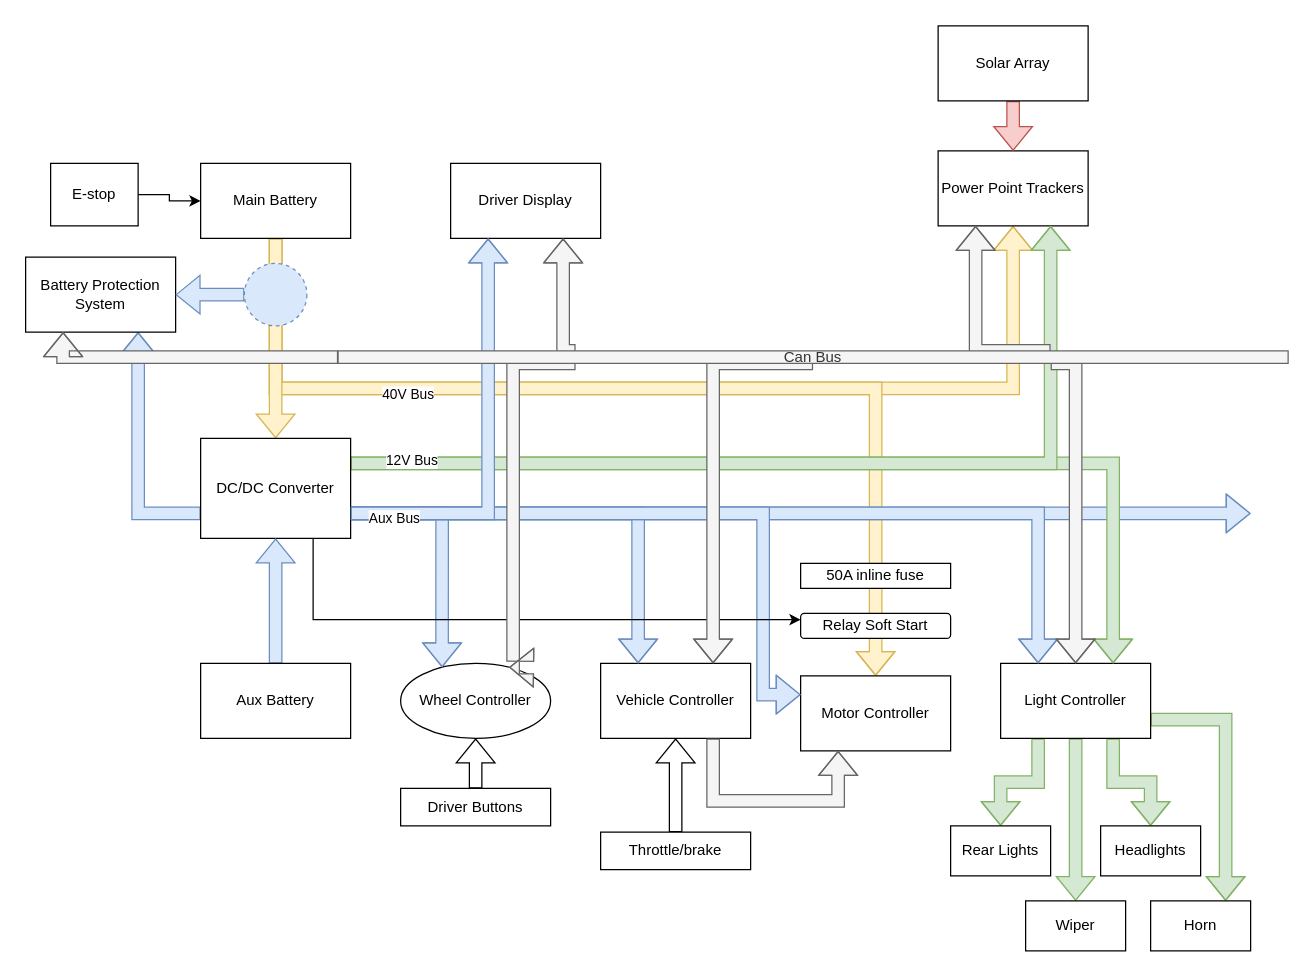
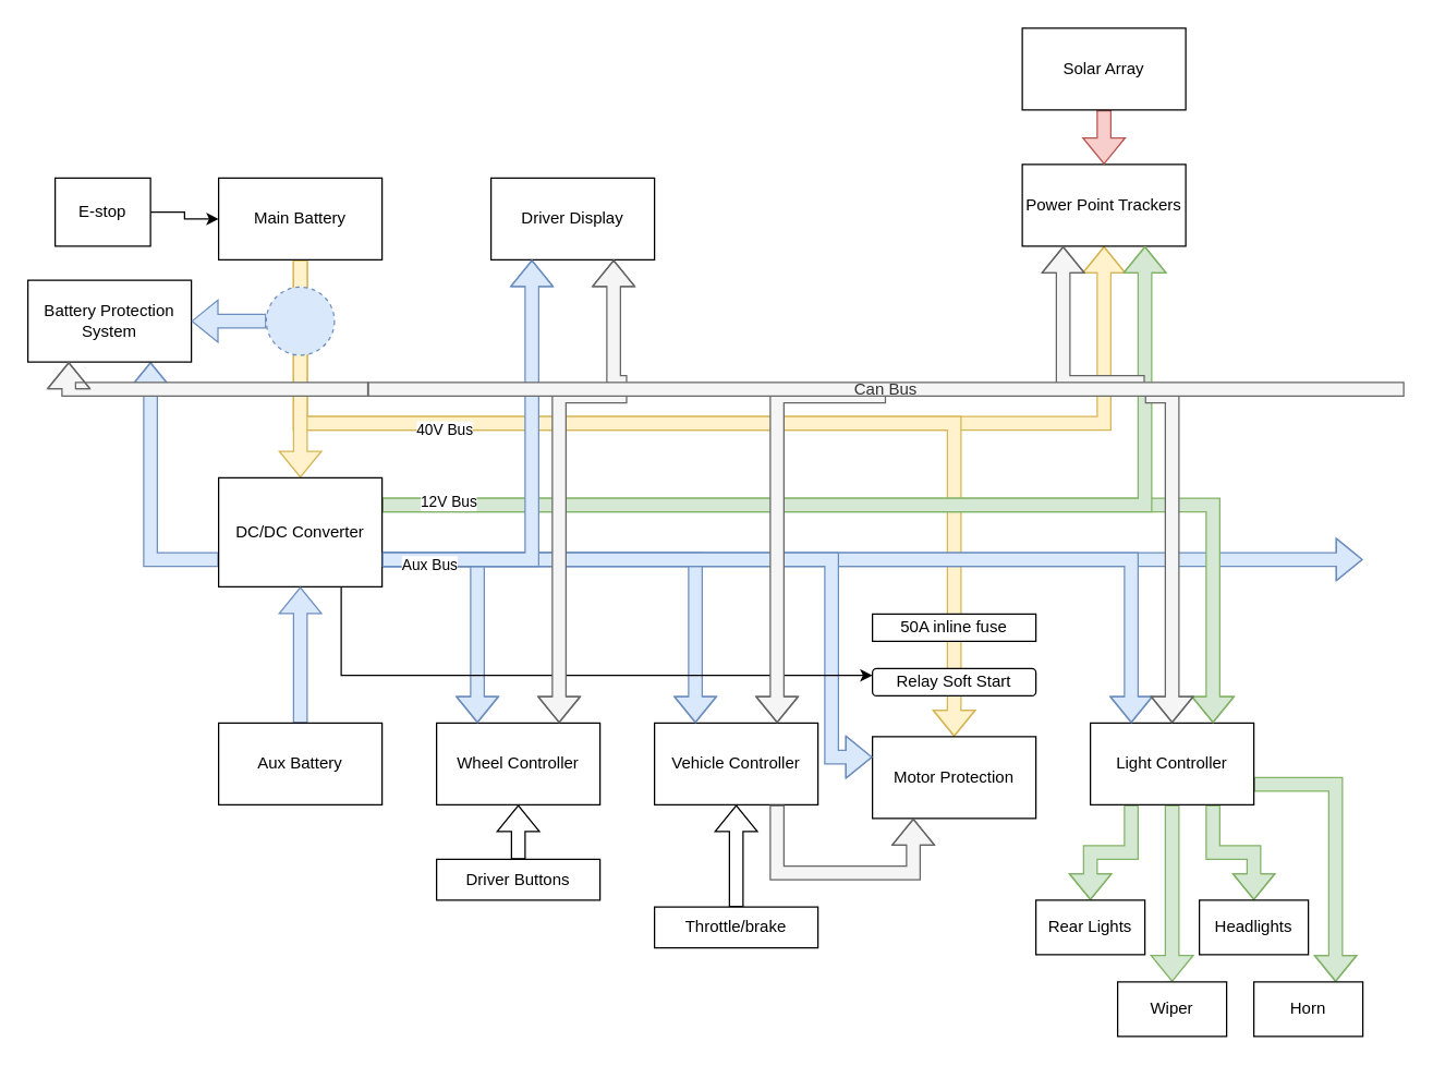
- <mxCell id="8" value="Wheel Controller" style="ellipse;whiteSpace=wrap;html=1;" vertex="1" parent="1"><mxGeometry x="320" y="530" width="120" height="60" as="geometry" /></mxCell>
+ <mxCell id="8" value="Wheel Controller" style="rounded=0;whiteSpace=wrap;html=1;" vertex="1" parent="1"><mxGeometry x="320" y="530" width="120" height="60" as="geometry" /></mxCell>
- <mxCell id="16" value="Motor Controller" style="rounded=0;whiteSpace=wrap;html=1;" vertex="1" parent="1"><mxGeometry x="640" y="540" width="120" height="60" as="geometry" /></mxCell>
+ <mxCell id="16" value="Motor Protection" style="rounded=0;whiteSpace=wrap;html=1;" vertex="1" parent="1"><mxGeometry x="640" y="540" width="120" height="60" as="geometry" /></mxCell>
